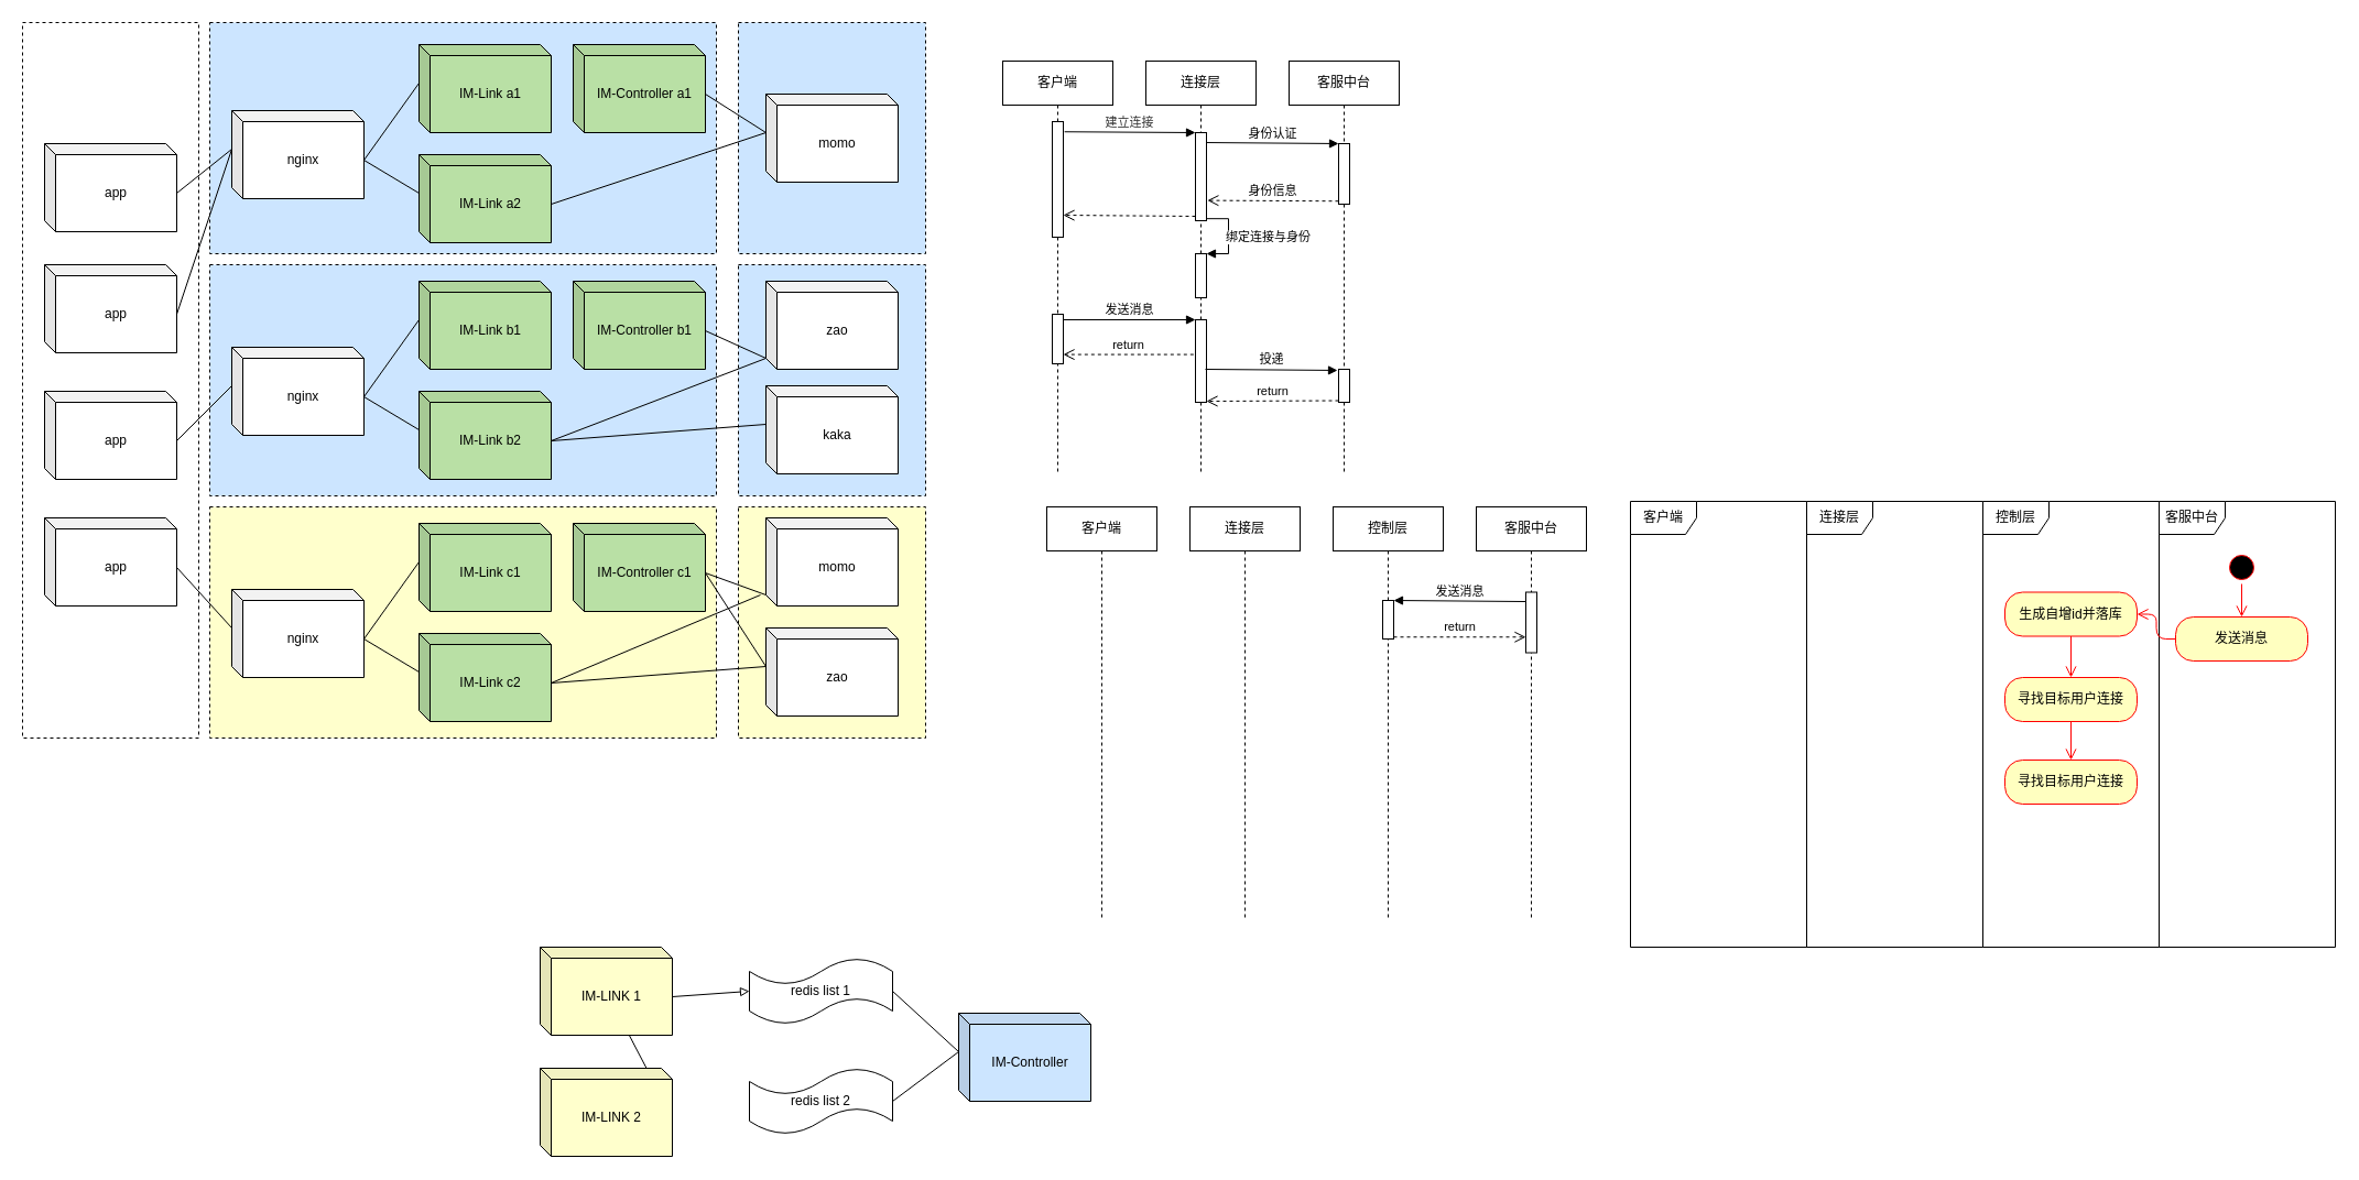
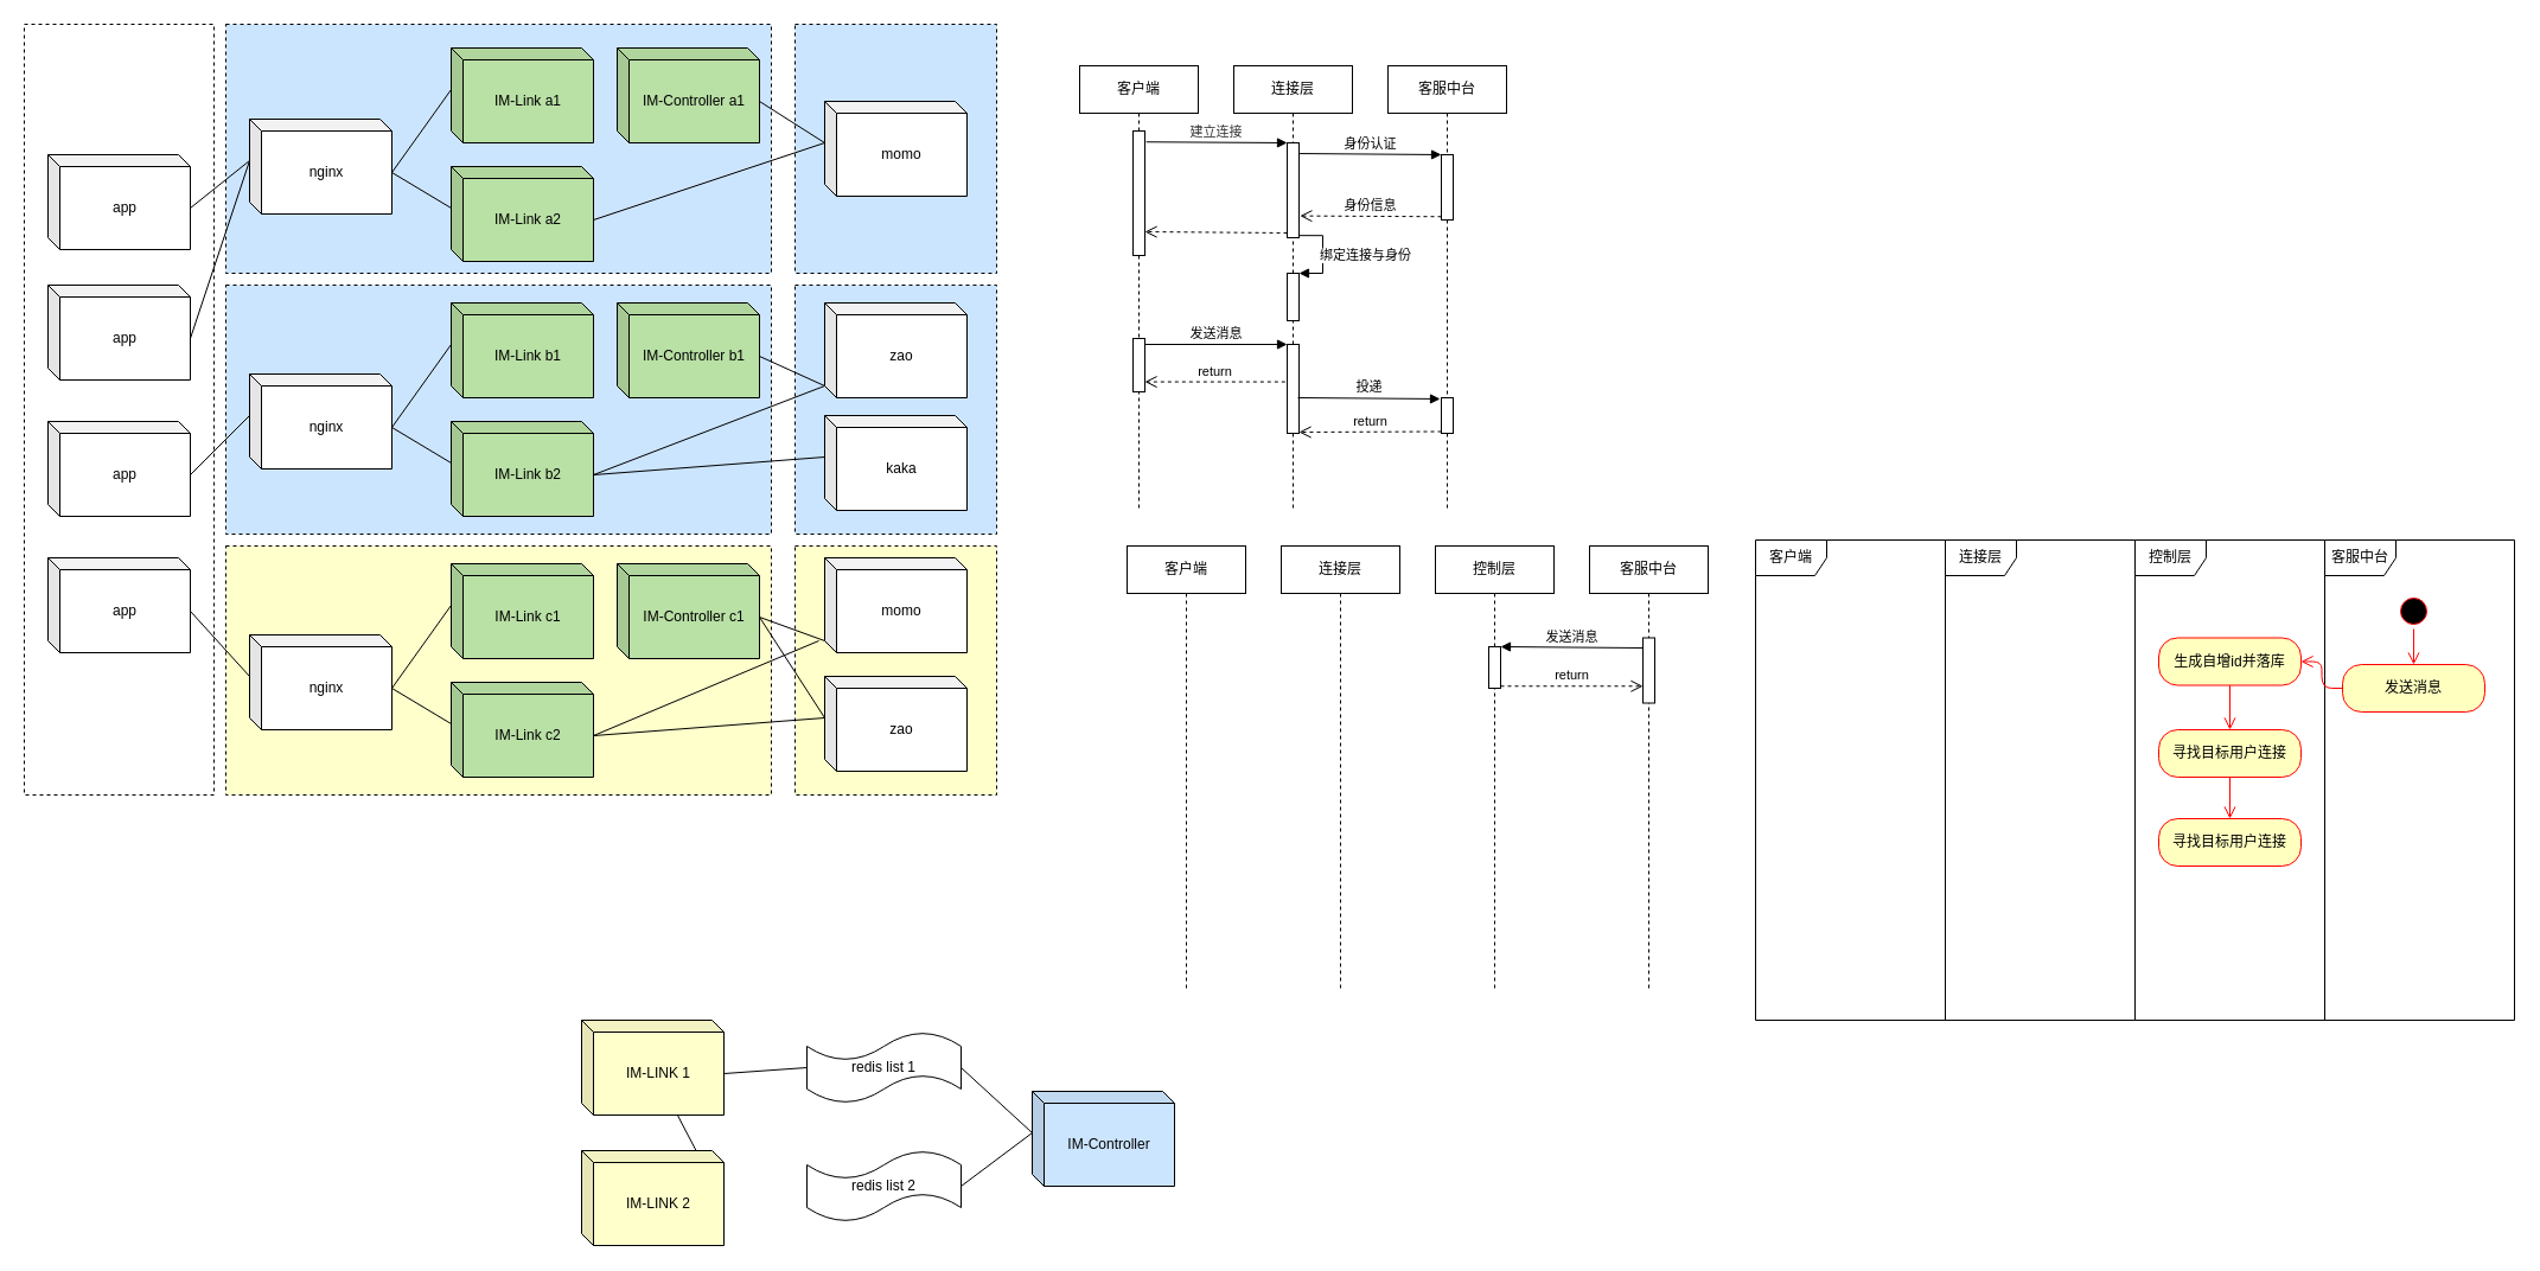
- <mxCell id="90" style="edgeStyle=none;rounded=0;orthogonalLoop=1;jettySize=auto;html=1;exitX=0;exitY=0;exitDx=120;exitDy=45;exitPerimeter=0;entryX=0;entryY=0.5;entryDx=0;entryDy=0;entryPerimeter=0;endArrow=block;endFill=0;" edge="1" parent="1" source="91" target="94"><mxGeometry relative="1" as="geometry" /></mxCell>
+ <mxCell id="90" style="edgeStyle=none;rounded=0;orthogonalLoop=1;jettySize=auto;html=1;exitX=0;exitY=0;exitDx=120;exitDy=45;exitPerimeter=0;entryX=0;entryY=0.5;entryDx=0;entryDy=0;entryPerimeter=0;endArrow=none;endFill=0;" edge="1" parent="1" source="91" target="94"><mxGeometry relative="1" as="geometry" /></mxCell>
